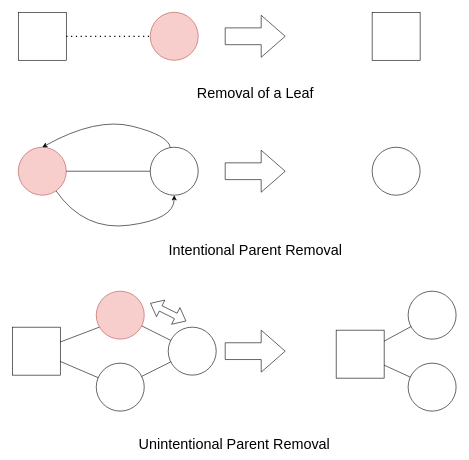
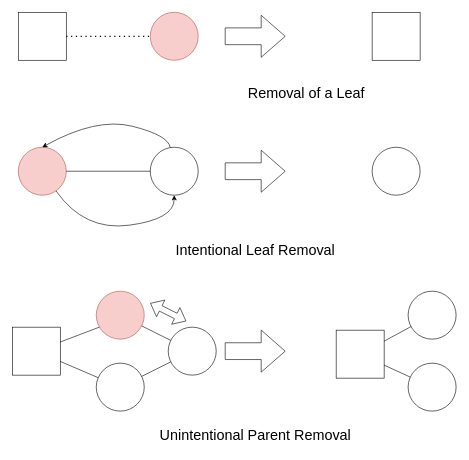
- <mxCell id="7" value="&lt;font style=&quot;font-size: 24px;&quot;&gt;Removal of a Leaf&lt;/font&gt;" style="text;html=1;align=center;verticalAlign=middle;resizable=0;points=[];autosize=1;strokeColor=none;fillColor=none;" vertex="1" parent="1"><mxGeometry x="315" y="135" width="220" height="40" as="geometry" /></mxCell>
+ <mxCell id="7" value="&lt;font style=&quot;font-size: 24px;&quot;&gt;Removal of a Leaf&lt;/font&gt;" style="text;html=1;align=center;verticalAlign=middle;resizable=0;points=[];autosize=1;strokeColor=none;fillColor=none;" vertex="1" parent="1"><mxGeometry x="400" y="135" width="220" height="40" as="geometry" /></mxCell>
- <mxCell id="15" value="&lt;font style=&quot;font-size: 24px;&quot;&gt;Intentional Parent Removal&lt;/font&gt;" style="text;html=1;align=center;verticalAlign=middle;resizable=0;points=[];autosize=1;strokeColor=none;fillColor=none;" vertex="1" parent="1"><mxGeometry x="270" y="398" width="310" height="40" as="geometry" /></mxCell>
+ <mxCell id="15" value="&lt;font style=&quot;font-size: 24px;&quot;&gt;Intentional Leaf Removal&lt;/font&gt;" style="text;html=1;align=center;verticalAlign=middle;resizable=0;points=[];autosize=1;strokeColor=none;fillColor=none;" vertex="1" parent="1"><mxGeometry x="270" y="398" width="310" height="40" as="geometry" /></mxCell>
- <mxCell id="31" value="&lt;font style=&quot;font-size: 24px;&quot;&gt;Unintentional Parent Removal&lt;/font&gt;" style="text;html=1;align=center;verticalAlign=middle;resizable=0;points=[];autosize=1;strokeColor=none;fillColor=none;" vertex="1" parent="1"><mxGeometry x="220" y="720" width="340" height="40" as="geometry" /></mxCell>
+ <mxCell id="31" value="&lt;font style=&quot;font-size: 24px;&quot;&gt;Unintentional Parent Removal&lt;/font&gt;" style="text;html=1;align=center;verticalAlign=middle;resizable=0;points=[];autosize=1;strokeColor=none;fillColor=none;" vertex="1" parent="1"><mxGeometry x="255" y="705" width="340" height="40" as="geometry" /></mxCell>
